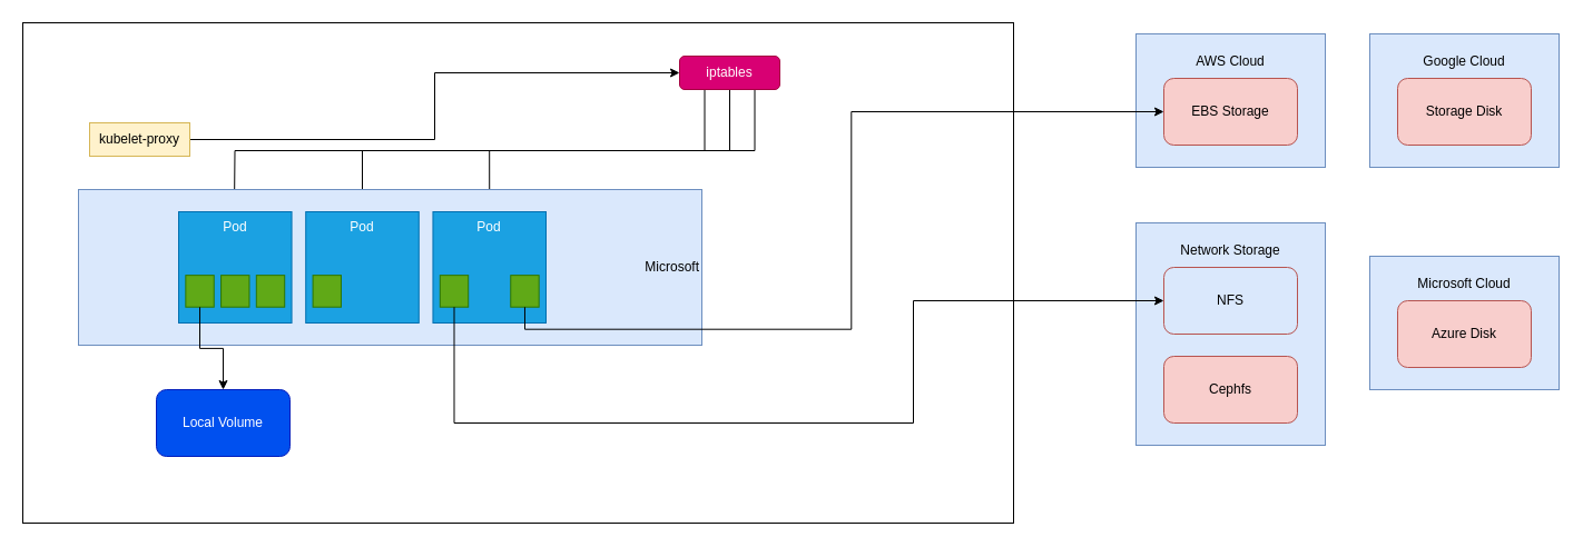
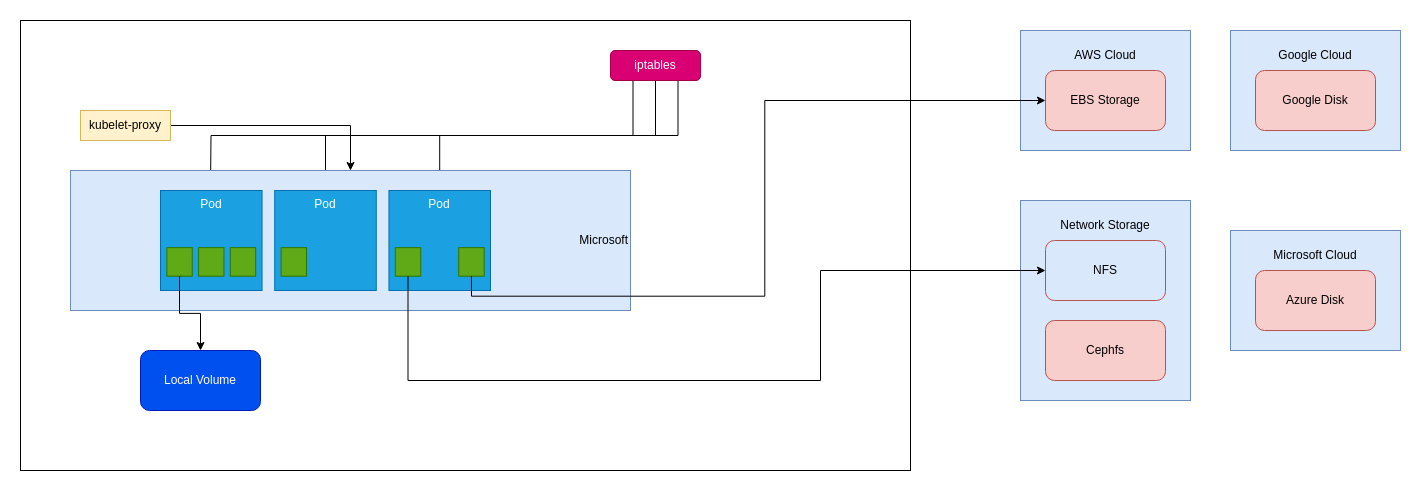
- <mxCell id="3" style="edgeStyle=orthogonalEdgeStyle;rounded=0;orthogonalLoop=1;jettySize=auto;html=1;exitX=1;exitY=0.5;exitDx=0;exitDy=0;entryX=0;entryY=0.5;entryDx=0;entryDy=0;" edge="1" parent="1" source="4" target="8"><mxGeometry relative="1" as="geometry" /></mxCell>
+ <mxCell id="3" style="edgeStyle=orthogonalEdgeStyle;rounded=0;orthogonalLoop=1;jettySize=auto;html=1;exitX=1;exitY=0.5;exitDx=0;exitDy=0;" edge="1" parent="1" source="4" target="9"><mxGeometry relative="1" as="geometry" /></mxCell>
- <mxCell id="26" value="Storage Disk" style="rounded=1;whiteSpace=wrap;html=1;fillColor=#f8cecc;strokeColor=#b85450;" vertex="1" parent="1"><mxGeometry x="1255" y="70" width="120" height="60" as="geometry" /></mxCell>
+ <mxCell id="26" value="Google Disk" style="rounded=1;whiteSpace=wrap;html=1;fillColor=#f8cecc;strokeColor=#b85450;" vertex="1" parent="1"><mxGeometry x="1255" y="70" width="120" height="60" as="geometry" /></mxCell>
